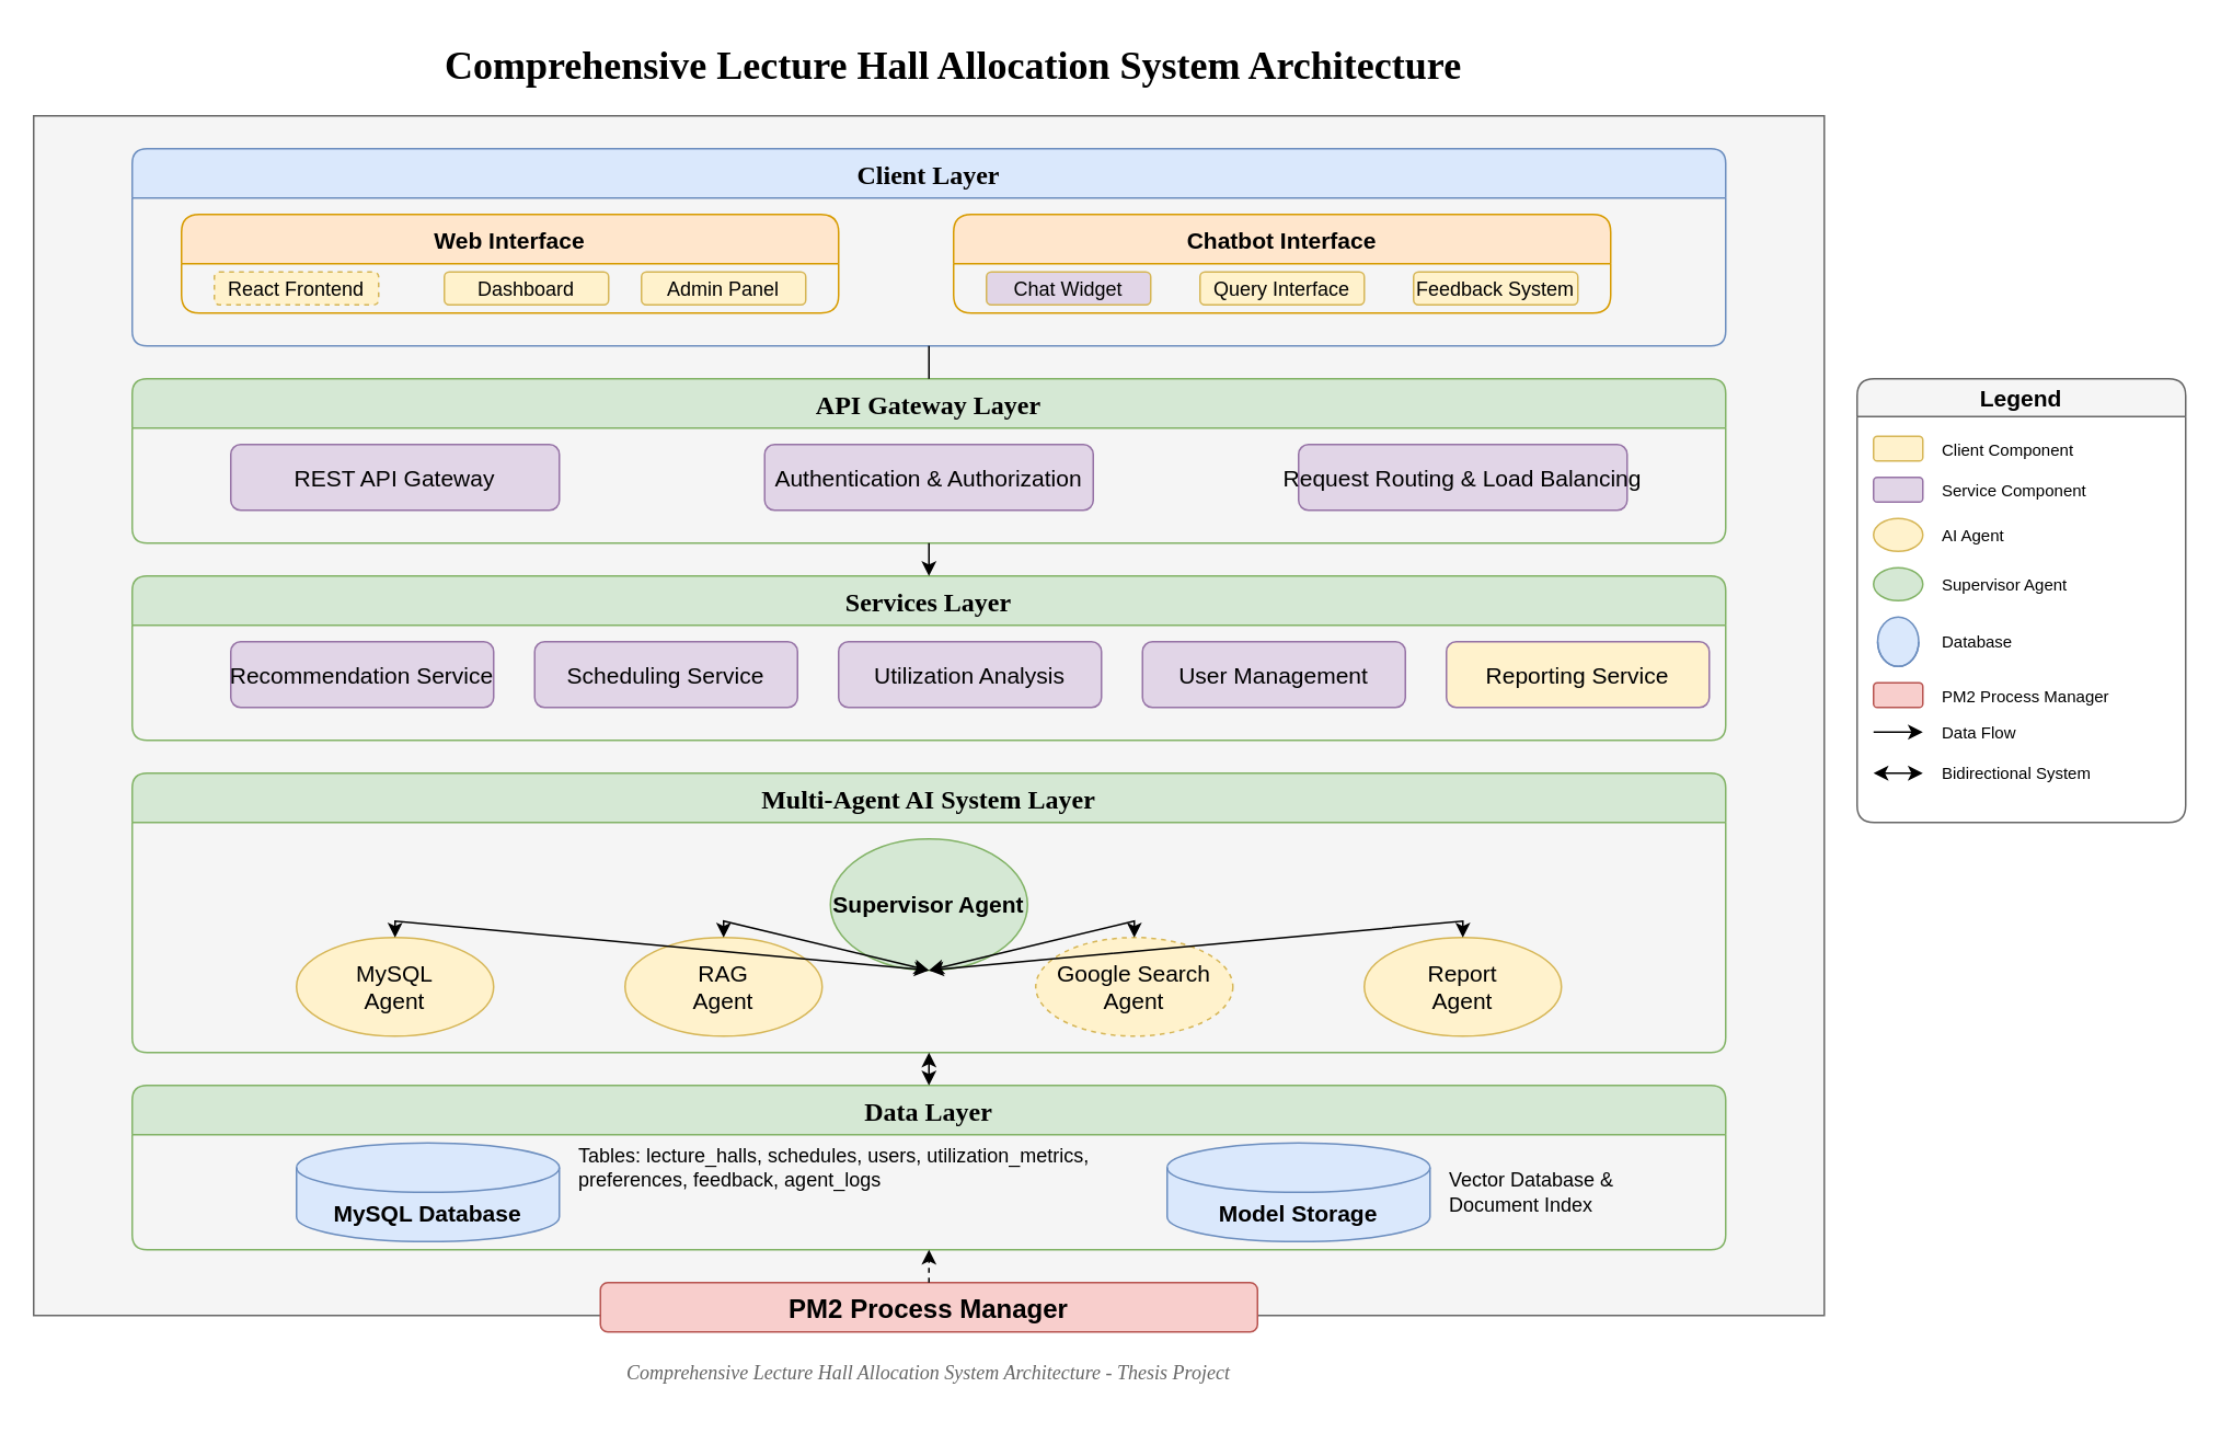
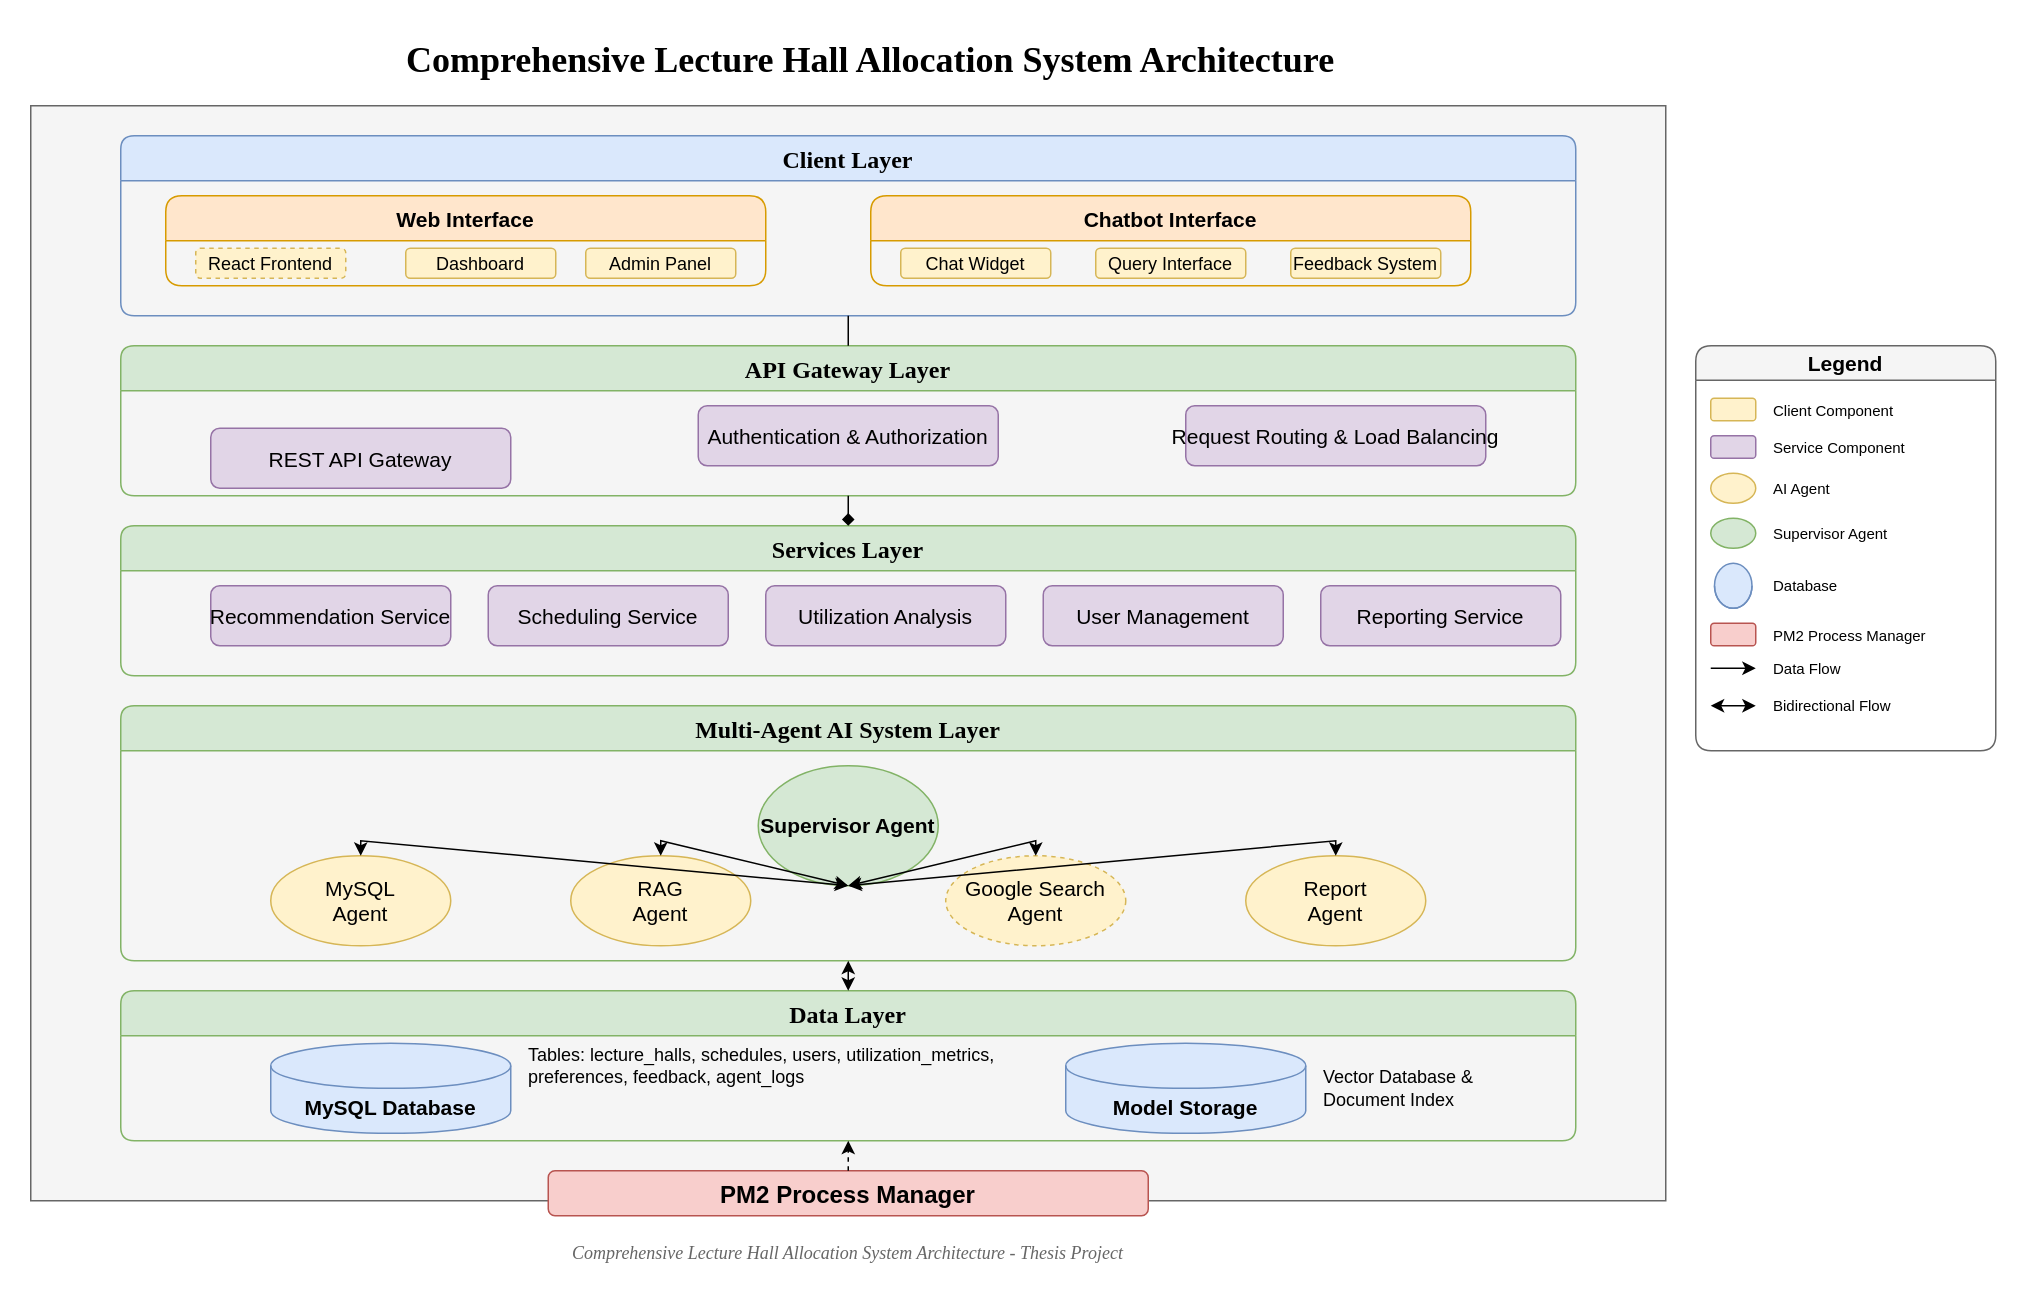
- <mxCell id="10" value="Chat Widget" style="rounded=1;fillColor=#e1d5e7;strokeColor=#d6b656;fontSize=12;fontFamily=Arial;" vertex="1" parent="9"><mxGeometry x="20" y="35" width="100" height="20" as="geometry" /></mxCell>
+ <mxCell id="10" value="Chat Widget" style="rounded=1;fillColor=#fff2cc;strokeColor=#d6b656;fontSize=12;fontFamily=Arial;" vertex="1" parent="9"><mxGeometry x="20" y="35" width="100" height="20" as="geometry" /></mxCell>
- <mxCell id="14" value="REST API Gateway" style="rounded=1;fillColor=#e1d5e7;strokeColor=#9673a6;fontSize=14;fontFamily=Arial;" vertex="1" parent="13"><mxGeometry x="60" y="40" width="200" height="40" as="geometry" /></mxCell>
+ <mxCell id="14" value="REST API Gateway" style="rounded=1;fillColor=#e1d5e7;strokeColor=#9673a6;fontSize=14;fontFamily=Arial;" vertex="1" parent="13"><mxGeometry x="60" y="55" width="200" height="40" as="geometry" /></mxCell>
- <mxCell id="40" value="" style="endArrow=classic;html=1;rounded=0;exitX=0.5;exitY=1;exitDx=0;exitDy=0;entryX=0.5;entryY=0;entryDx=0;entryDy=0;" edge="1" parent="1" source="13" target="17"><mxGeometry width="50" height="50" relative="1" as="geometry"><mxPoint x="500" y="350" as="sourcePoint" /><mxPoint x="550" y="300" as="targetPoint" /></mxGeometry></mxCell>
+ <mxCell id="40" value="" style="endArrow=diamond;html=1;rounded=0;exitX=0.5;exitY=1;exitDx=0;exitDy=0;entryX=0.5;entryY=0;entryDx=0;entryDy=0;" edge="1" parent="1" source="13" target="17"><mxGeometry width="50" height="50" relative="1" as="geometry"><mxPoint x="500" y="350" as="sourcePoint" /><mxPoint x="550" y="300" as="targetPoint" /></mxGeometry></mxCell>
- <mxCell id="22" value="Reporting Service" style="rounded=1;fillColor=#fff2cc;strokeColor=#9673a6;fontSize=14;fontFamily=Arial;" vertex="1" parent="17"><mxGeometry x="800" y="40" width="160" height="40" as="geometry" /></mxCell>
+ <mxCell id="22" value="Reporting Service" style="rounded=1;fillColor=#e1d5e7;strokeColor=#9673a6;fontSize=14;fontFamily=Arial;" vertex="1" parent="17"><mxGeometry x="800" y="40" width="160" height="40" as="geometry" /></mxCell>
- <mxCell id="59" value="Bidirectional System" style="text;html=1;strokeColor=none;fillColor=none;align=left;verticalAlign=middle;whiteSpace=wrap;rounded=0;fontSize=10;fontFamily=Arial;" vertex="1" parent="43"><mxGeometry x="50" y="230" width="140" height="20" as="geometry" /></mxCell>
+ <mxCell id="59" value="Bidirectional Flow" style="text;html=1;strokeColor=none;fillColor=none;align=left;verticalAlign=middle;whiteSpace=wrap;rounded=0;fontSize=10;fontFamily=Arial;" vertex="1" parent="43"><mxGeometry x="50" y="230" width="140" height="20" as="geometry" /></mxCell>
